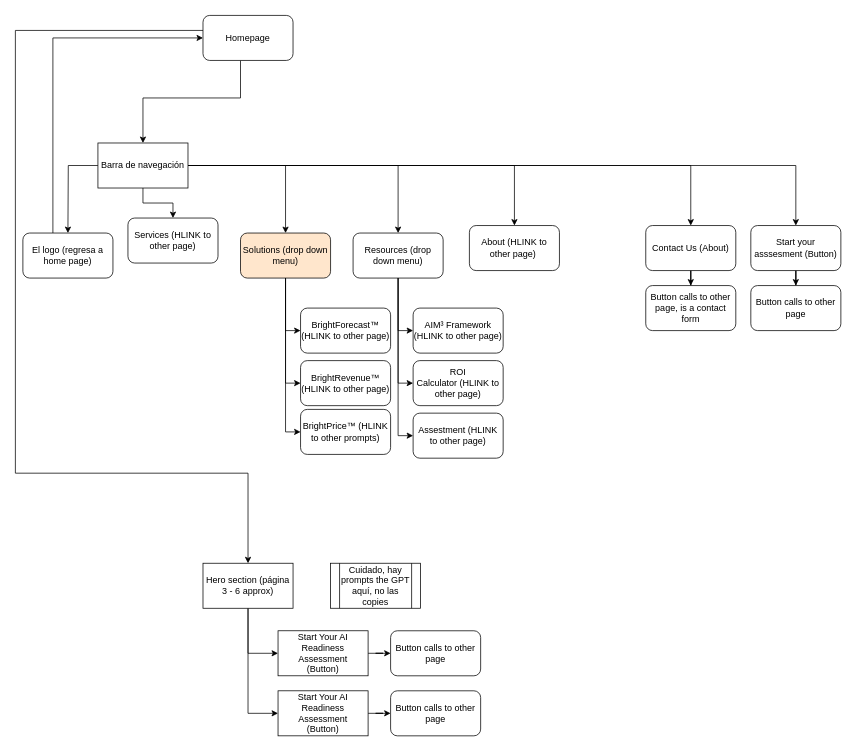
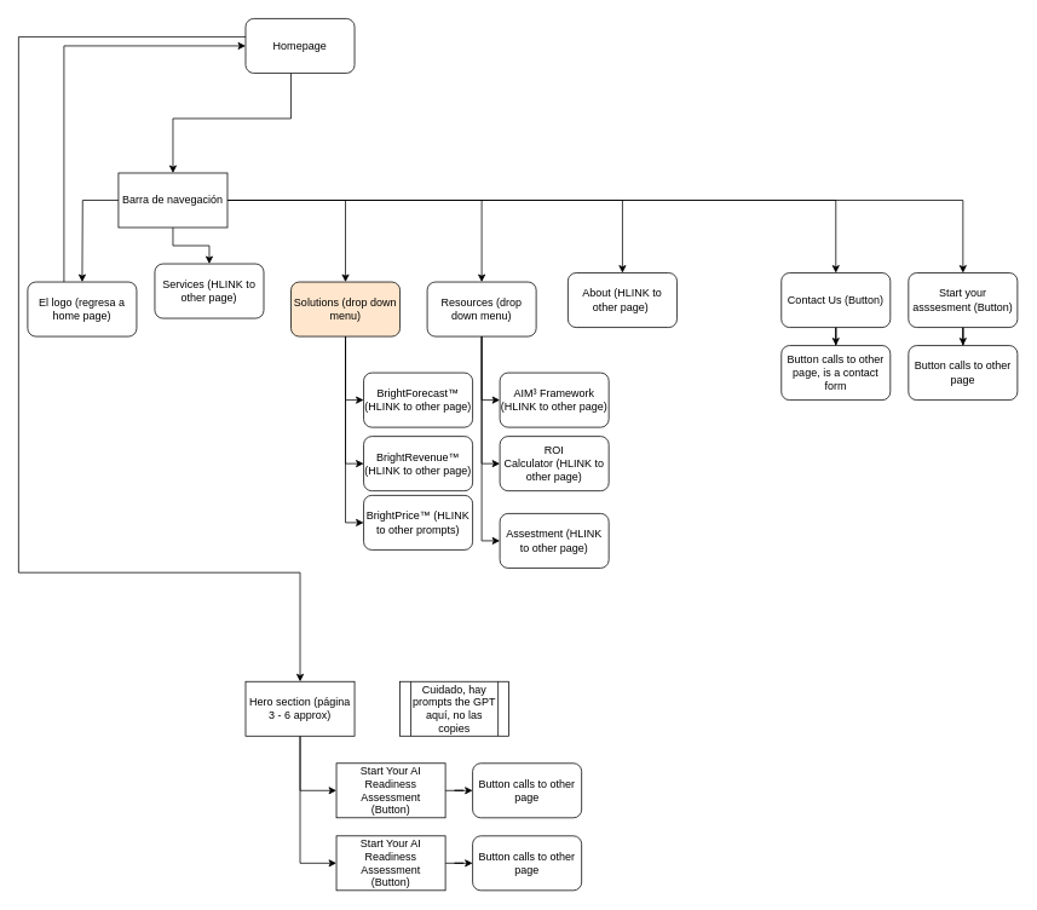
- <mxCell id="28" value="Contact Us (About)" style="rounded=1;whiteSpace=wrap;html=1;" parent="1" vertex="1"><mxGeometry x="860" y="300" width="120" height="60" as="geometry" /></mxCell>
+ <mxCell id="28" value="Contact Us (Button)" style="rounded=1;whiteSpace=wrap;html=1;" parent="1" vertex="1"><mxGeometry x="860" y="300" width="120" height="60" as="geometry" /></mxCell>
- <mxCell id="34" value="Assestment&lt;span style=&quot;background-color: transparent; color: light-dark(rgb(0, 0, 0), rgb(255, 255, 255));&quot;&gt;&amp;nbsp;(HLINK to other page)&lt;/span&gt;" style="rounded=1;whiteSpace=wrap;html=1;" parent="1" vertex="1"><mxGeometry x="550" y="550" width="120" height="60" as="geometry" /></mxCell>
+ <mxCell id="34" value="Assestment&lt;span style=&quot;background-color: transparent; color: light-dark(rgb(0, 0, 0), rgb(255, 255, 255));&quot;&gt;&amp;nbsp;(HLINK to other page)&lt;/span&gt;" style="rounded=1;whiteSpace=wrap;html=1;" parent="1" vertex="1"><mxGeometry x="550" y="565" width="120" height="60" as="geometry" /></mxCell>
